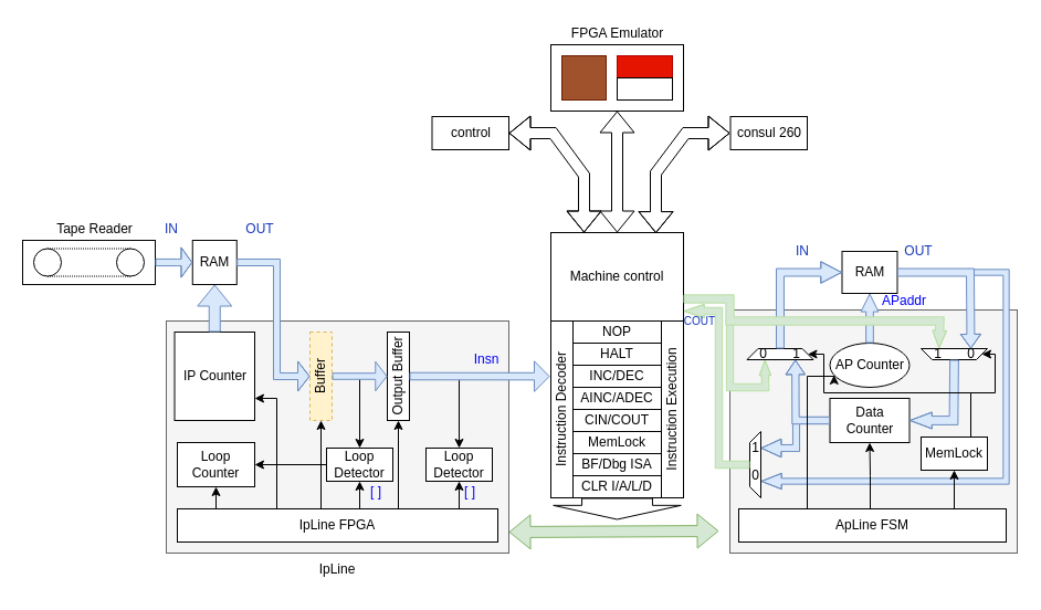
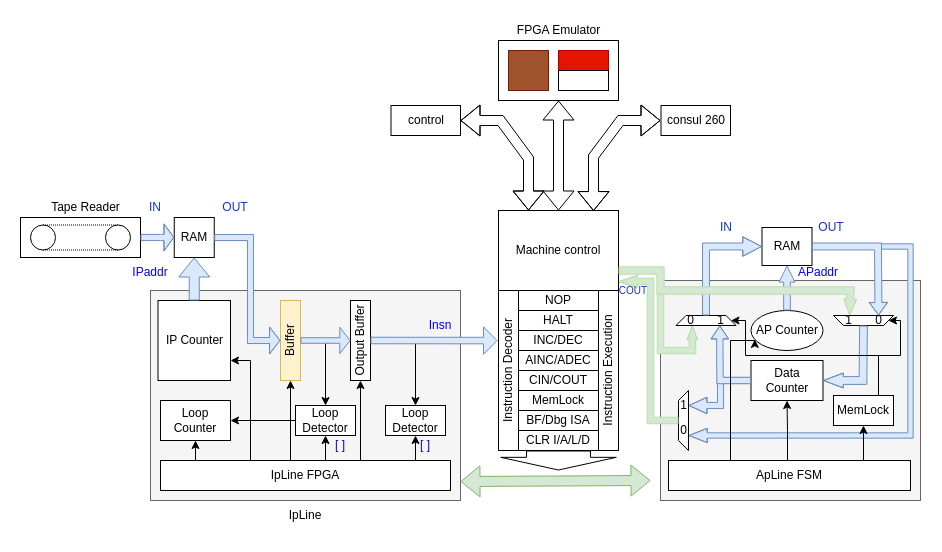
+ <mxCell id="27" value="IPaddr" style="text;html=1;strokeColor=none;fillColor=none;align=center;verticalAlign=middle;whiteSpace=wrap;rounded=0;fontColor=#0000FF;" vertex="1" parent="1"><mxGeometry x="120" y="257" width="60" height="30" as="geometry" /></mxCell>
- <mxCell id="13" value="Buffer" style="rounded=0;whiteSpace=wrap;html=1;horizontal=0;fillColor=#fff2cc;strokeColor=#d6b656;dashed=1;" vertex="1" parent="1"><mxGeometry x="280" y="300" width="20" height="80" as="geometry" /></mxCell>
+ <mxCell id="13" value="Buffer" style="rounded=0;whiteSpace=wrap;html=1;horizontal=0;fillColor=#fff2cc;strokeColor=#d6b656;" vertex="1" parent="1"><mxGeometry x="280" y="300" width="20" height="80" as="geometry" /></mxCell>
